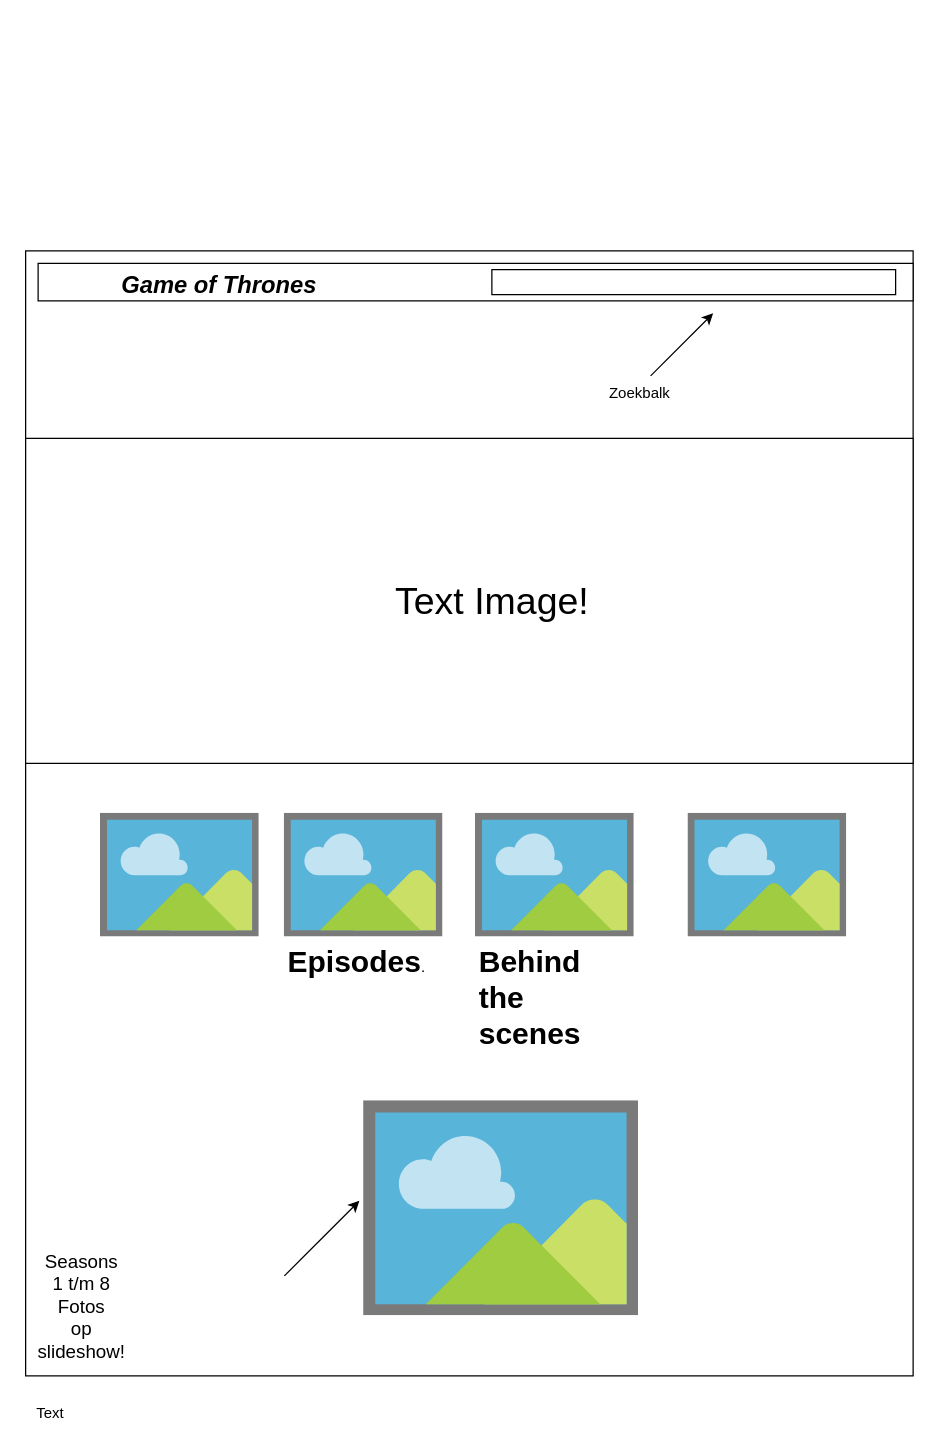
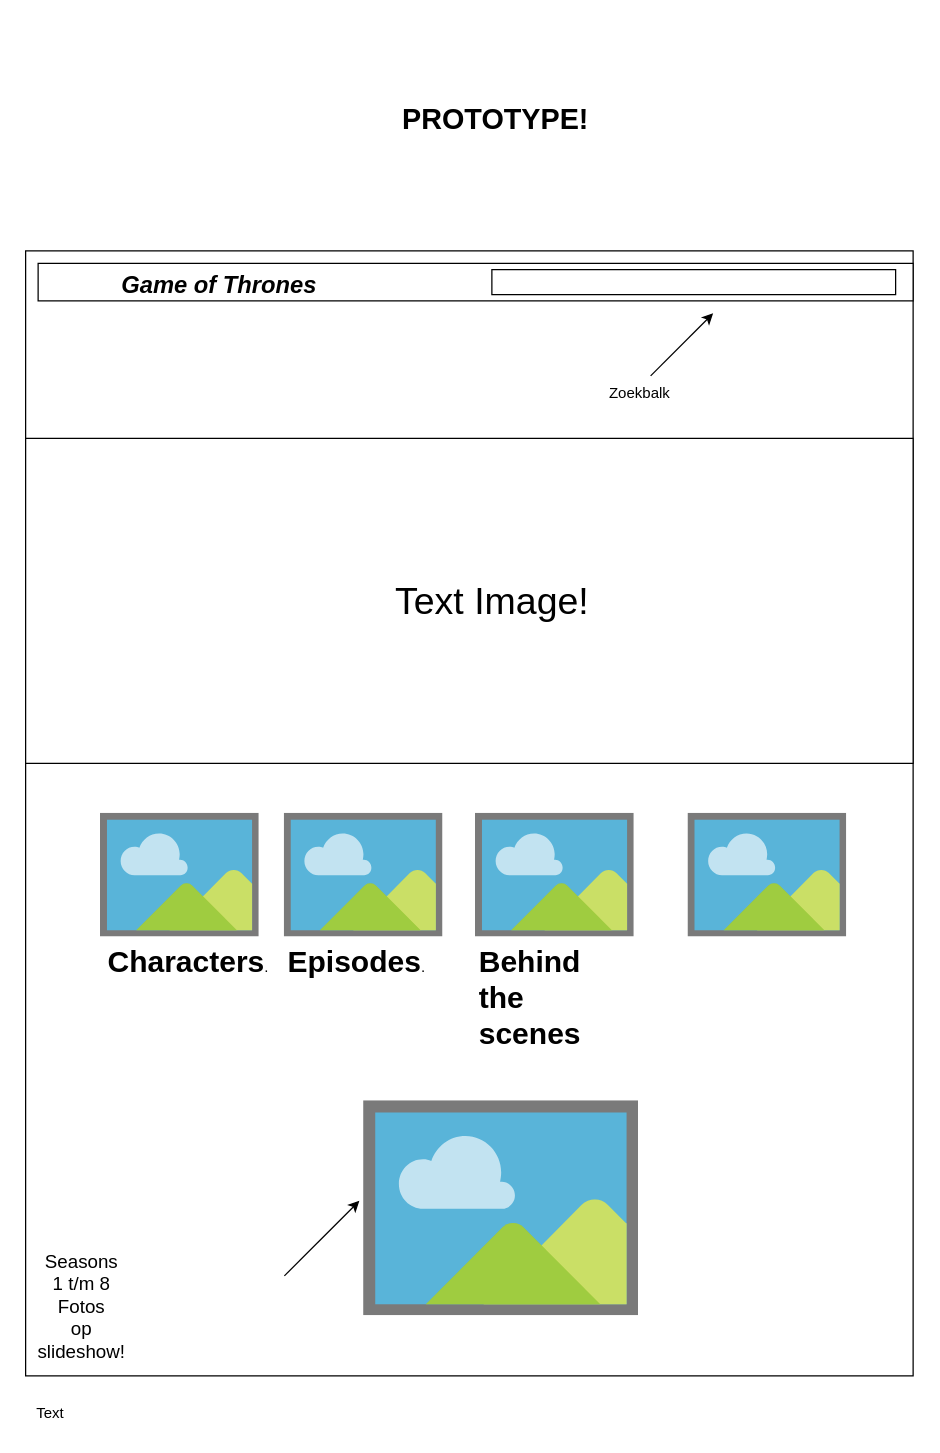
+ <mxCell id="20" value="&lt;font style=&quot;font-size: 23px&quot;&gt;&lt;b&gt;&amp;nbsp;PROTOTYPE!&lt;/b&gt;&lt;/font&gt;" style="text;html=1;strokeColor=none;fillColor=none;align=center;verticalAlign=middle;whiteSpace=wrap;rounded=0;glass=0;" vertex="1" parent="1"><mxGeometry x="258" y="20" width="270" height="150" as="geometry" /></mxCell>
+ <mxCell id="15" value="&lt;h1&gt;&lt;span&gt;Characters&lt;/span&gt;&lt;span style=&quot;font-size: 12px ; font-weight: normal&quot;&gt;.&lt;/span&gt;&lt;br&gt;&lt;/h1&gt;" style="text;html=1;strokeColor=none;fillColor=none;spacing=5;spacingTop=-20;whiteSpace=wrap;overflow=hidden;rounded=0;" vertex="1" parent="1"><mxGeometry x="81" y="749" width="139" height="111" as="geometry" /></mxCell>
